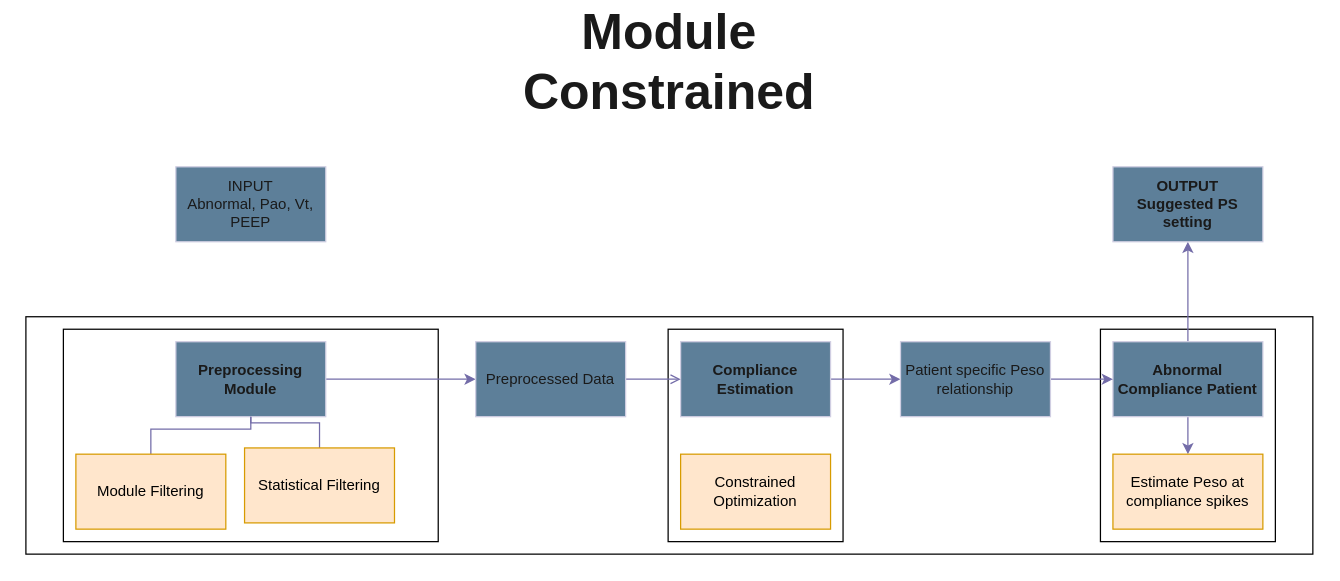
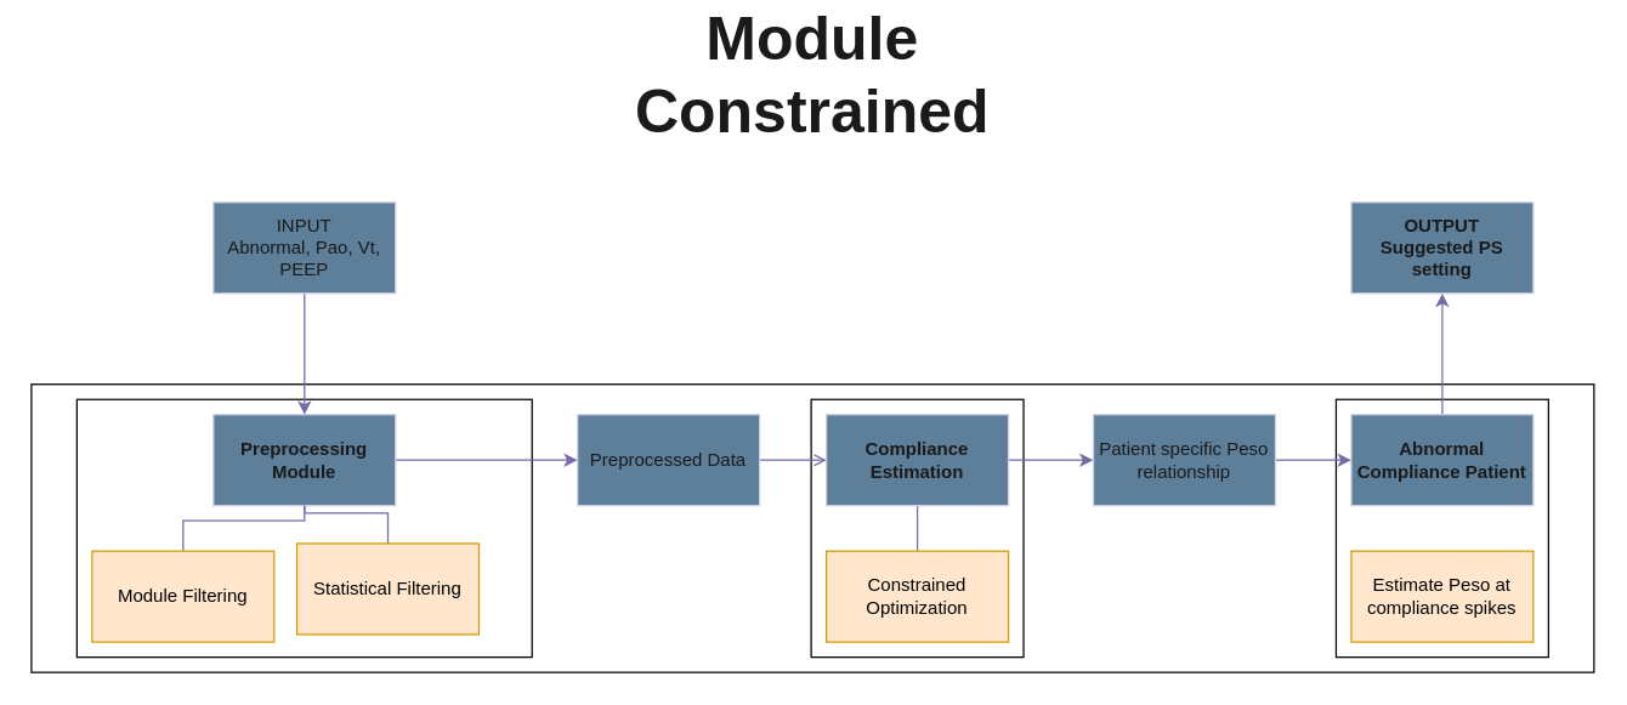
+ <mxCell id="4" style="edgeStyle=orthogonalEdgeStyle;rounded=0;orthogonalLoop=1;jettySize=auto;html=1;entryX=0.5;entryY=0;entryDx=0;entryDy=0;strokeColor=#736CA8;fontColor=#1A1A1A;" edge="1" parent="1" source="5" target="7"><mxGeometry relative="1" as="geometry" /></mxCell>
+ <mxCell id="13" style="edgeStyle=orthogonalEdgeStyle;rounded=0;orthogonalLoop=1;jettySize=auto;html=1;entryX=0.5;entryY=0;entryDx=0;entryDy=0;strokeColor=#736CA8;fontColor=#1A1A1A;endArrow=none;endFill=0;" edge="1" parent="1" source="15" target="16"><mxGeometry relative="1" as="geometry" /></mxCell>
- <mxCell id="18" style="edgeStyle=orthogonalEdgeStyle;rounded=0;orthogonalLoop=1;jettySize=auto;html=1;entryX=0.5;entryY=0;entryDx=0;entryDy=0;strokeColor=#736CA8;fontColor=#1A1A1A;" edge="1" parent="1" source="20" target="21"><mxGeometry relative="1" as="geometry" /></mxCell>
